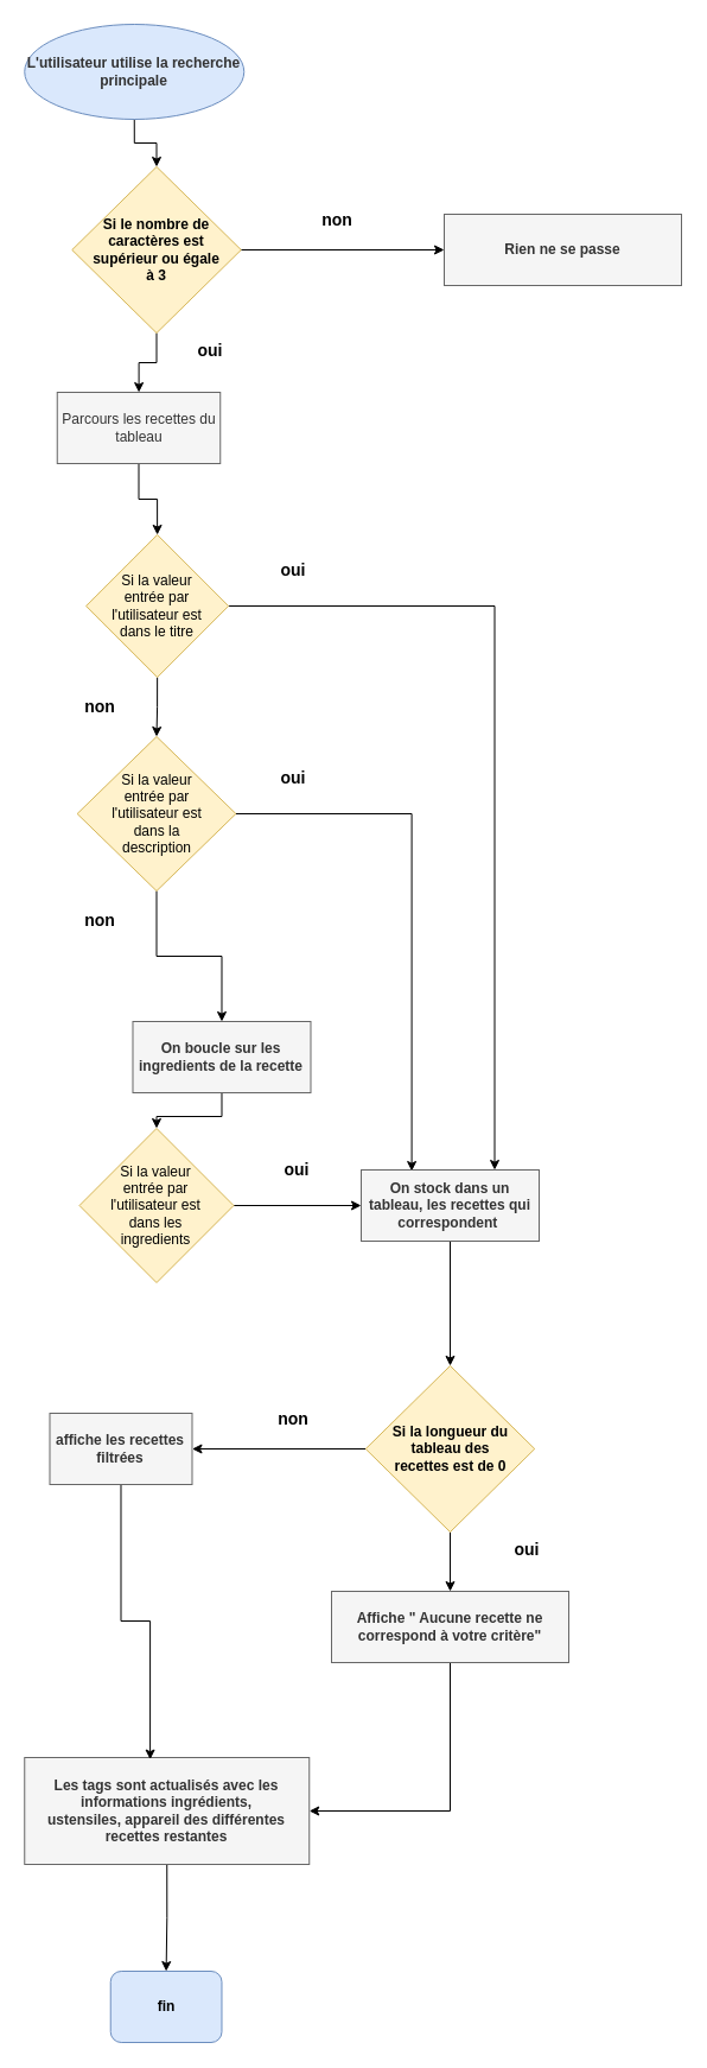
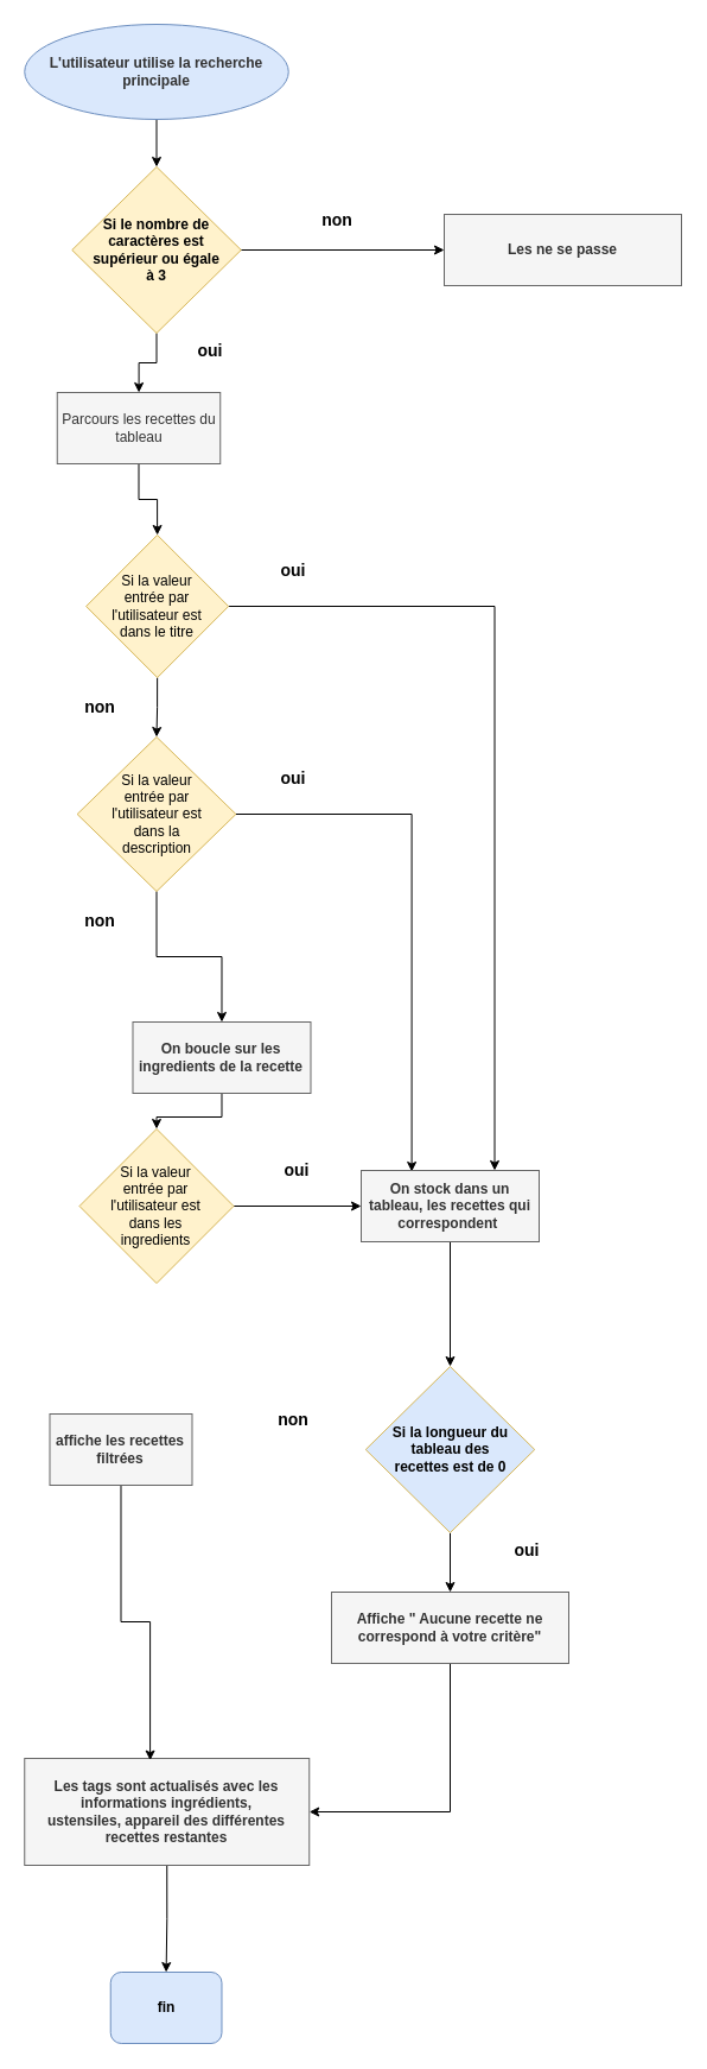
- <mxCell id="3" value="&lt;b style=&quot;color: rgb(51, 51, 51);&quot;&gt;L'utilisateur utilise la recherche principale&lt;/b&gt;" style="ellipse;whiteSpace=wrap;html=1;fillColor=#dae8fc;strokeColor=#6c8ebf;" parent="1" vertex="1"><mxGeometry x="20.25" y="20" width="185" height="80" as="geometry" /></mxCell>
+ <mxCell id="3" value="&lt;b style=&quot;color: rgb(51, 51, 51);&quot;&gt;L'utilisateur utilise la recherche principale&lt;/b&gt;" style="ellipse;whiteSpace=wrap;html=1;fillColor=#dae8fc;strokeColor=#6c8ebf;" parent="1" vertex="1"><mxGeometry x="20.25" y="20" width="222.5" height="80" as="geometry" /></mxCell>
- <mxCell id="9" value="&lt;b style=&quot;color: rgb(51, 51, 51);&quot;&gt;Rien ne se passe&lt;/b&gt;" style="rounded=0;whiteSpace=wrap;html=1;fillColor=#f5f5f5;fontColor=#333333;strokeColor=#666666;" parent="1" vertex="1"><mxGeometry x="374" y="180" width="200" height="60" as="geometry" /></mxCell>
+ <mxCell id="9" value="&lt;b style=&quot;color: rgb(51, 51, 51);&quot;&gt;Les ne se passe&lt;/b&gt;" style="rounded=0;whiteSpace=wrap;html=1;fillColor=#f5f5f5;fontColor=#333333;strokeColor=#666666;" parent="1" vertex="1"><mxGeometry x="374" y="180" width="200" height="60" as="geometry" /></mxCell>
- <mxCell id="11" style="edgeStyle=orthogonalEdgeStyle;rounded=0;orthogonalLoop=1;jettySize=auto;html=1;exitX=0;exitY=0.5;exitDx=0;exitDy=0;entryX=1;entryY=0.5;entryDx=0;entryDy=0;" edge="1" parent="1" source="12" target="35"><mxGeometry relative="1" as="geometry" /></mxCell>
- <mxCell id="12" value="&lt;b&gt;Si la longueur du tableau des recettes est de 0&lt;/b&gt;" style="rhombus;whiteSpace=wrap;html=1;spacing=15;fillColor=#fff2cc;strokeColor=#d6b656;" parent="1" vertex="1"><mxGeometry x="307.75" y="1150" width="142.5" height="140" as="geometry" /></mxCell>
+ <mxCell id="12" value="&lt;b&gt;Si la longueur du tableau des recettes est de 0&lt;/b&gt;" style="rhombus;whiteSpace=wrap;html=1;spacing=15;fillColor=#dae8fc;strokeColor=#d6b656;" parent="1" vertex="1"><mxGeometry x="307.75" y="1150" width="142.5" height="140" as="geometry" /></mxCell>
